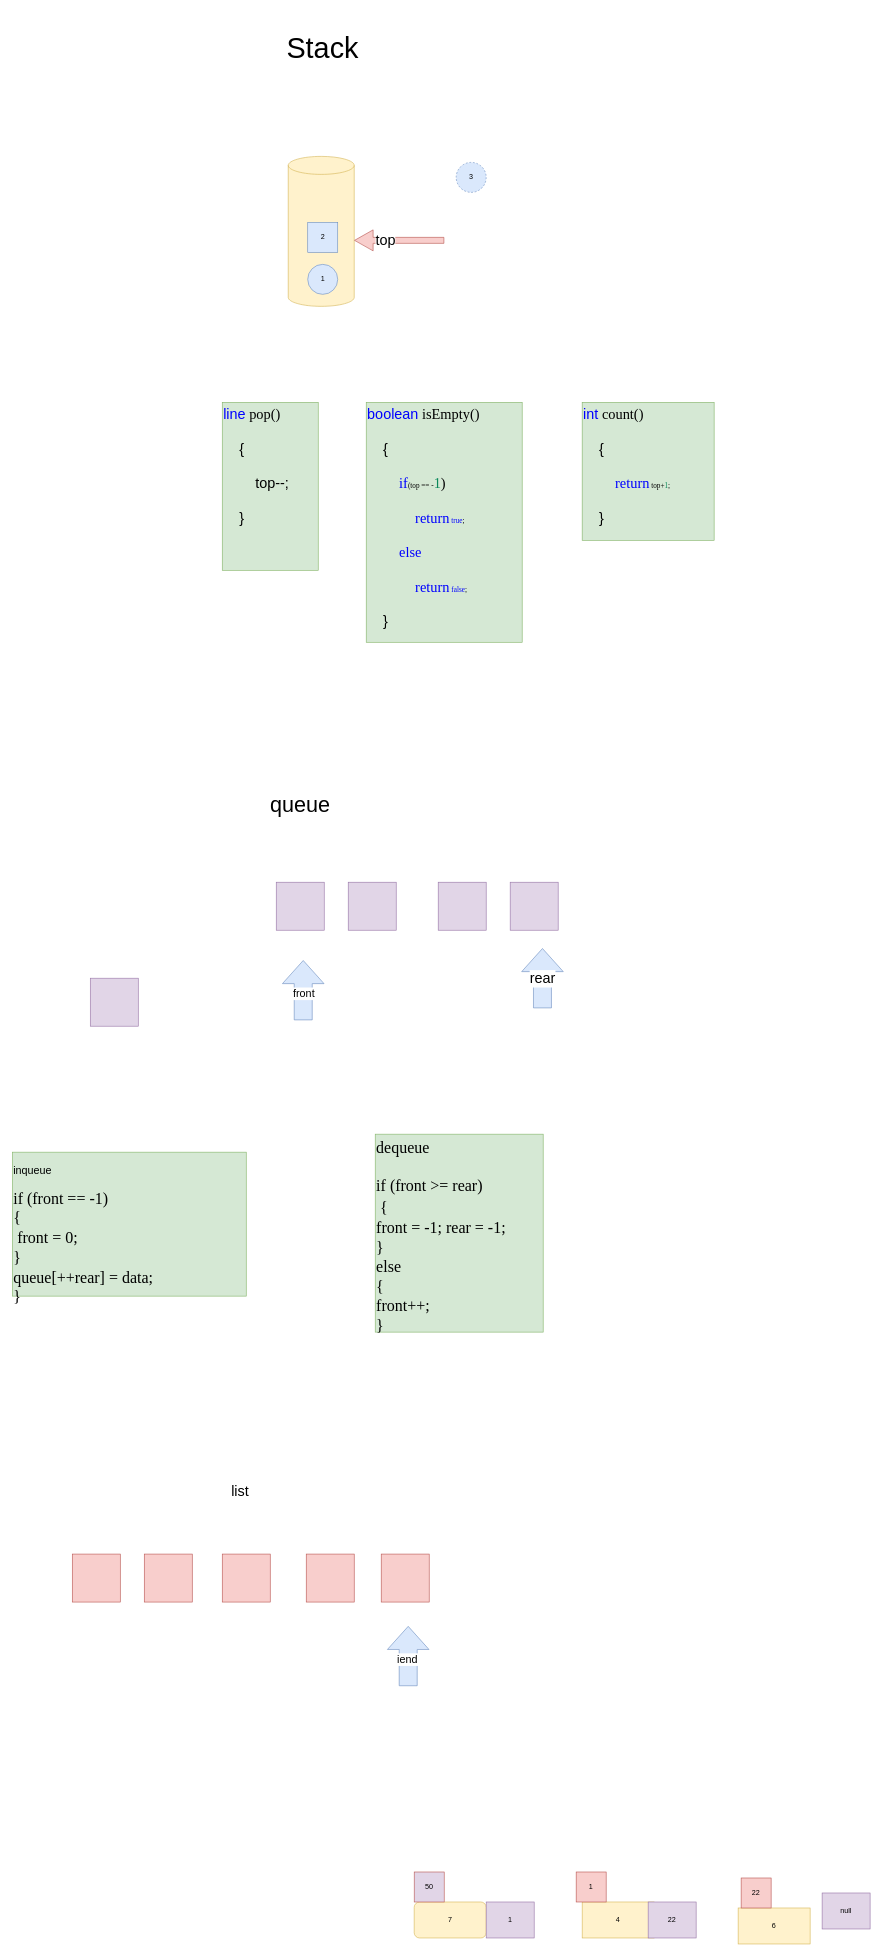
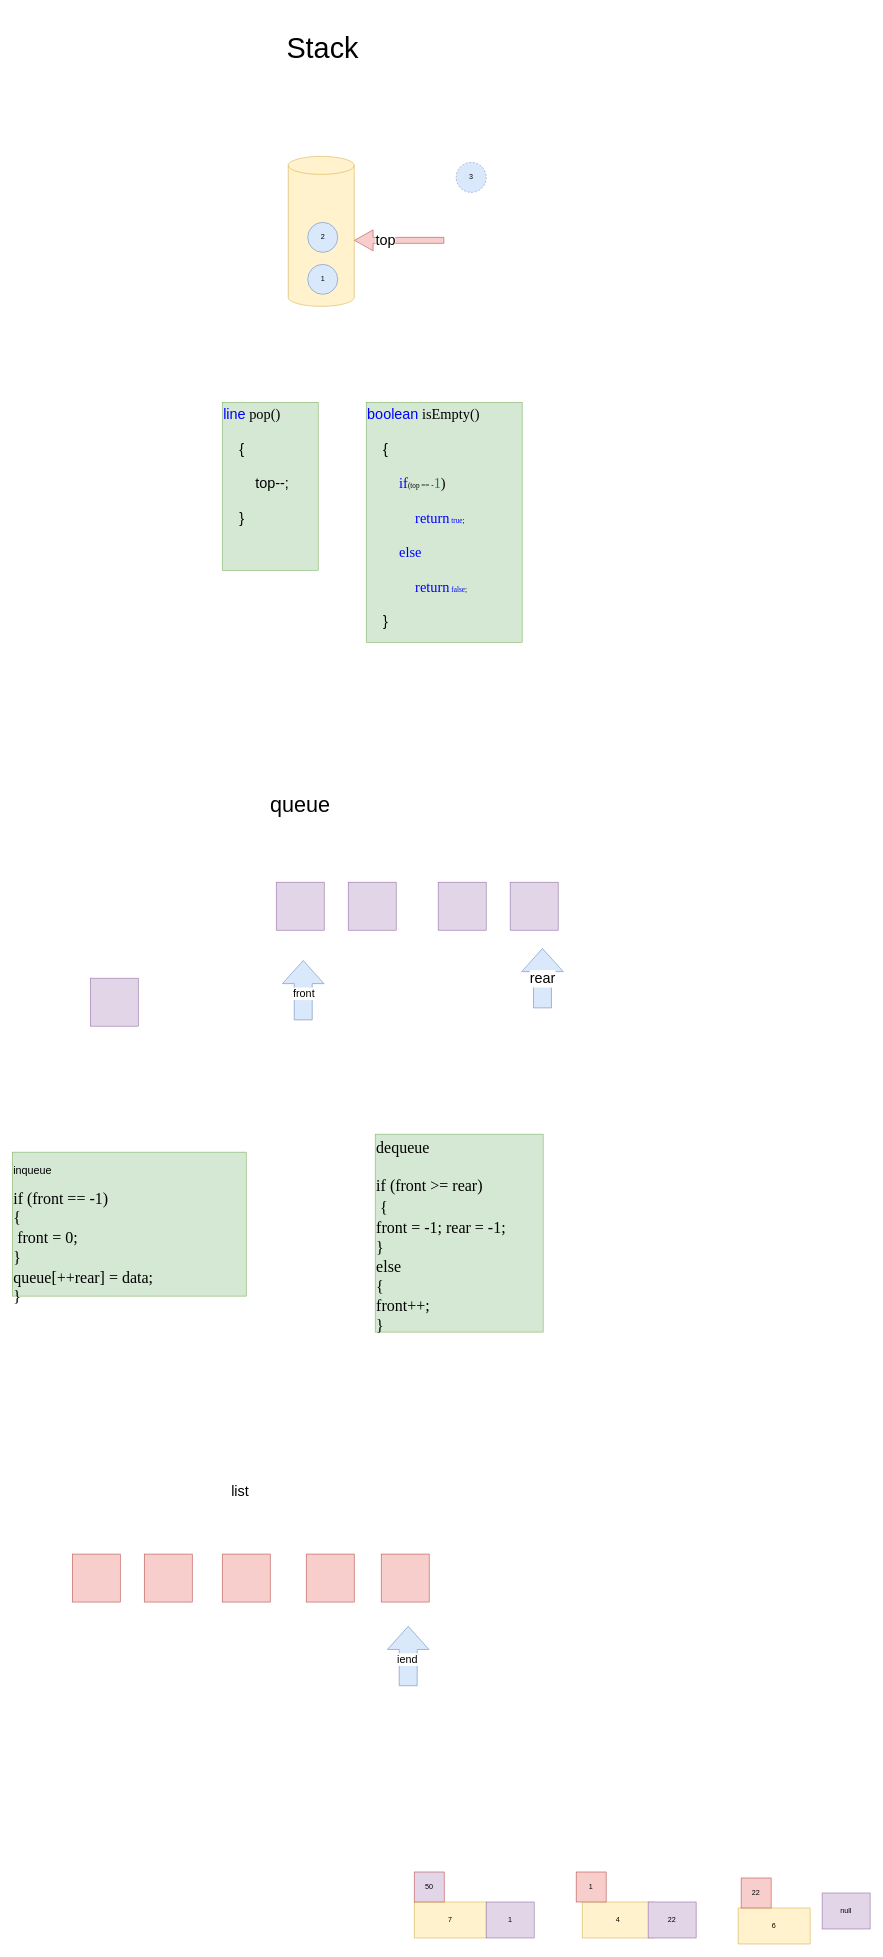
- <mxCell id="6" value="2" style="whiteSpace=wrap;html=1;aspect=fixed;fillColor=#dae8fc;strokeColor=#6c8ebf;rounded=0;" vertex="1" parent="1"><mxGeometry x="512.5" y="370" width="50" height="50" as="geometry" /></mxCell>
+ <mxCell id="6" value="2" style="ellipse;whiteSpace=wrap;html=1;aspect=fixed;fillColor=#dae8fc;strokeColor=#6c8ebf;" vertex="1" parent="1"><mxGeometry x="512.5" y="370" width="50" height="50" as="geometry" /></mxCell>
- <mxCell id="9" value="&lt;p style=&quot;language:en-JO;margin-top:0pt;margin-bottom:0pt;margin-left:0in;&#10;text-align:left;direction:ltr;unicode-bidi:embed;mso-line-break-override:none;&#10;word-break:normal;punctuation-wrap:hanging&quot;&gt;&lt;span style=&quot;font-size:18.0pt;&#10;font-family:Menlo;mso-ascii-font-family:Menlo;mso-fareast-font-family:+mn-ea;&#10;mso-bidi-font-family:+mn-cs;mso-fareast-theme-font:minor-fareast;mso-bidi-theme-font:&#10;minor-bidi;color:blue;mso-font-kerning:12.0pt;language:en-US;font-weight:normal;&#10;mso-style-textfill-type:solid;mso-style-textfill-fill-color:blue;mso-style-textfill-fill-alpha:&#10;100.0%&quot;&gt;int&lt;/span&gt;&lt;span style=&quot;font-size:18.0pt;font-family:Menlo;mso-ascii-font-family:&#10;Menlo;mso-fareast-font-family:+mn-ea;mso-bidi-font-family:+mn-cs;mso-fareast-theme-font:&#10;minor-fareast;mso-bidi-theme-font:minor-bidi;color:black;mso-font-kerning:12.0pt;&#10;language:en-US;font-weight:normal;mso-style-textfill-type:solid;mso-style-textfill-fill-color:&#10;black;mso-style-textfill-fill-alpha:100.0%&quot;&gt; count() &lt;/span&gt;&lt;/p&gt;&#10;&#10;&lt;p style=&quot;language:en-JO;margin-top:0pt;margin-bottom:0pt;margin-left:0in;&#10;text-align:left;direction:ltr;unicode-bidi:embed;mso-line-break-override:none;&#10;word-break:normal;punctuation-wrap:hanging&quot;&gt;&lt;span style=&quot;font-size:18.0pt;&#10;font-family:Menlo;mso-ascii-font-family:Menlo;mso-fareast-font-family:+mn-ea;&#10;mso-bidi-font-family:+mn-cs;mso-fareast-theme-font:minor-fareast;mso-bidi-theme-font:&#10;minor-bidi;color:black;mso-font-kerning:12.0pt;language:en-US;font-weight:normal;&#10;mso-style-textfill-type:solid;mso-style-textfill-fill-color:black;mso-style-textfill-fill-alpha:&#10;100.0%&quot;&gt;&amp;nbsp;&amp;nbsp;&amp;nbsp;&amp;nbsp;{&lt;/span&gt;&lt;/p&gt;&#10;&#10;&lt;p style=&quot;language:en-JO;margin-top:0pt;margin-bottom:0pt;margin-left:0in;&#10;text-align:left;direction:ltr;unicode-bidi:embed;mso-line-break-override:none;&#10;word-break:normal;punctuation-wrap:hanging&quot;&gt;&lt;span style=&quot;font-size:18.0pt;&#10;font-family:Menlo;mso-ascii-font-family:Menlo;mso-fareast-font-family:+mn-ea;&#10;mso-bidi-font-family:+mn-cs;mso-fareast-theme-font:minor-fareast;mso-bidi-theme-font:&#10;minor-bidi;color:black;mso-font-kerning:12.0pt;language:en-US;font-weight:normal;&#10;mso-style-textfill-type:solid;mso-style-textfill-fill-color:black;mso-style-textfill-fill-alpha:&#10;100.0%&quot;&gt;&amp;nbsp;&amp;nbsp;&amp;nbsp;&amp;nbsp;&amp;nbsp;&amp;nbsp;&amp;nbsp;&amp;nbsp;&lt;/span&gt;&lt;span style=&quot;font-size:18.0pt;font-family:Menlo;mso-ascii-font-family:Menlo;&#10;mso-fareast-font-family:+mn-ea;mso-bidi-font-family:+mn-cs;mso-fareast-theme-font:&#10;minor-fareast;mso-bidi-theme-font:minor-bidi;color:blue;mso-font-kerning:12.0pt;&#10;language:en-US;font-weight:normal;mso-style-textfill-type:solid;mso-style-textfill-fill-color:&#10;blue;mso-style-textfill-fill-alpha:100.0%&quot;&gt;return&lt;/span&gt;&lt;span style=&quot;font-size:&#10;18.0pt;font-family:Menlo;mso-ascii-font-family:Menlo;mso-fareast-font-family:&#10;+mn-ea;mso-bidi-font-family:+mn-cs;mso-fareast-theme-font:minor-fareast;&#10;mso-bidi-theme-font:minor-bidi;color:black;mso-font-kerning:12.0pt;language:&#10;en-US;font-weight:normal;mso-style-textfill-type:solid;mso-style-textfill-fill-color:&#10;black;mso-style-textfill-fill-alpha:100.0%&quot;&gt; top+&lt;/span&gt;&lt;span style=&quot;font-size:&#10;18.0pt;font-family:Menlo;mso-ascii-font-family:Menlo;mso-fareast-font-family:&#10;+mn-ea;mso-bidi-font-family:+mn-cs;mso-fareast-theme-font:minor-fareast;&#10;mso-bidi-theme-font:minor-bidi;color:#09885A;mso-font-kerning:12.0pt;&#10;language:en-US;font-weight:normal;mso-style-textfill-type:solid;mso-style-textfill-fill-color:&#10;#09885A;mso-style-textfill-fill-alpha:100.0%&quot;&gt;1&lt;/span&gt;&lt;span style=&quot;font-size:&#10;18.0pt;font-family:Menlo;mso-ascii-font-family:Menlo;mso-fareast-font-family:&#10;+mn-ea;mso-bidi-font-family:+mn-cs;mso-fareast-theme-font:minor-fareast;&#10;mso-bidi-theme-font:minor-bidi;color:black;mso-font-kerning:12.0pt;language:&#10;en-US;font-weight:normal;mso-style-textfill-type:solid;mso-style-textfill-fill-color:&#10;black;mso-style-textfill-fill-alpha:100.0%&quot;&gt;;&lt;/span&gt;&lt;/p&gt;&#10;&#10;&lt;p style=&quot;language:en-JO;margin-top:0pt;margin-bottom:0pt;margin-left:0in;&#10;text-align:left;direction:ltr;unicode-bidi:embed;mso-line-break-override:none;&#10;word-break:normal;punctuation-wrap:hanging&quot;&gt;&lt;span style=&quot;font-size:18.0pt;&#10;font-family:Menlo;mso-ascii-font-family:Menlo;mso-fareast-font-family:+mn-ea;&#10;mso-bidi-font-family:+mn-cs;mso-fareast-theme-font:minor-fareast;mso-bidi-theme-font:&#10;minor-bidi;color:black;mso-font-kerning:12.0pt;language:en-US;font-weight:normal;&#10;mso-style-textfill-type:solid;mso-style-textfill-fill-color:black;mso-style-textfill-fill-alpha:&#10;100.0%&quot;&gt;&amp;nbsp;&amp;nbsp;&amp;nbsp;&amp;nbsp;}&lt;/span&gt;&lt;/p&gt;" style="text;whiteSpace=wrap;html=1;fillColor=#d5e8d4;strokeColor=#82b366;" vertex="1" parent="1"><mxGeometry x="970" y="670" width="220" height="230" as="geometry" /></mxCell>
- <mxCell id="34" value="7" style="whiteSpace=wrap;html=1;fillColor=#fff2cc;strokeColor=#d6b656;rounded=1;" vertex="1" parent="1"><mxGeometry x="690" y="3170" width="120" height="60" as="geometry" /></mxCell>
+ <mxCell id="34" value="7" style="rounded=0;whiteSpace=wrap;html=1;fillColor=#fff2cc;strokeColor=#d6b656;" vertex="1" parent="1"><mxGeometry x="690" y="3170" width="120" height="60" as="geometry" /></mxCell>
